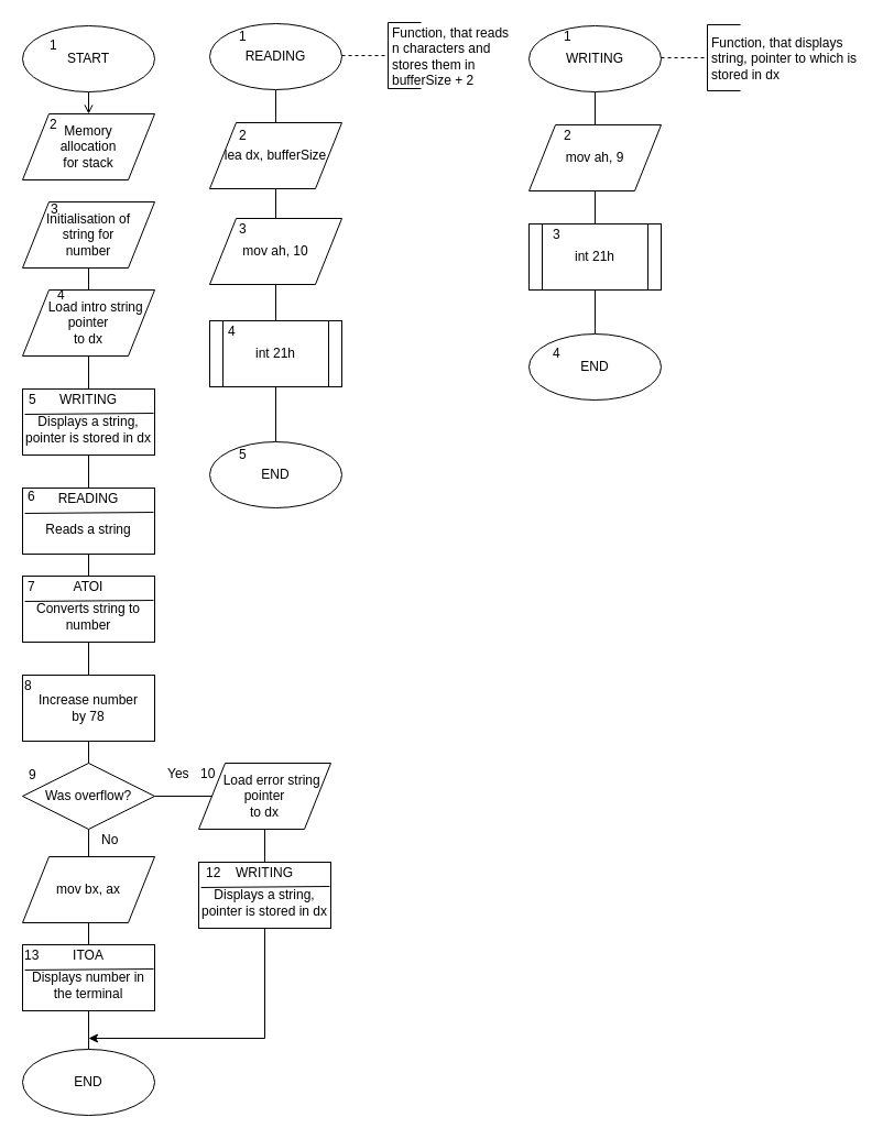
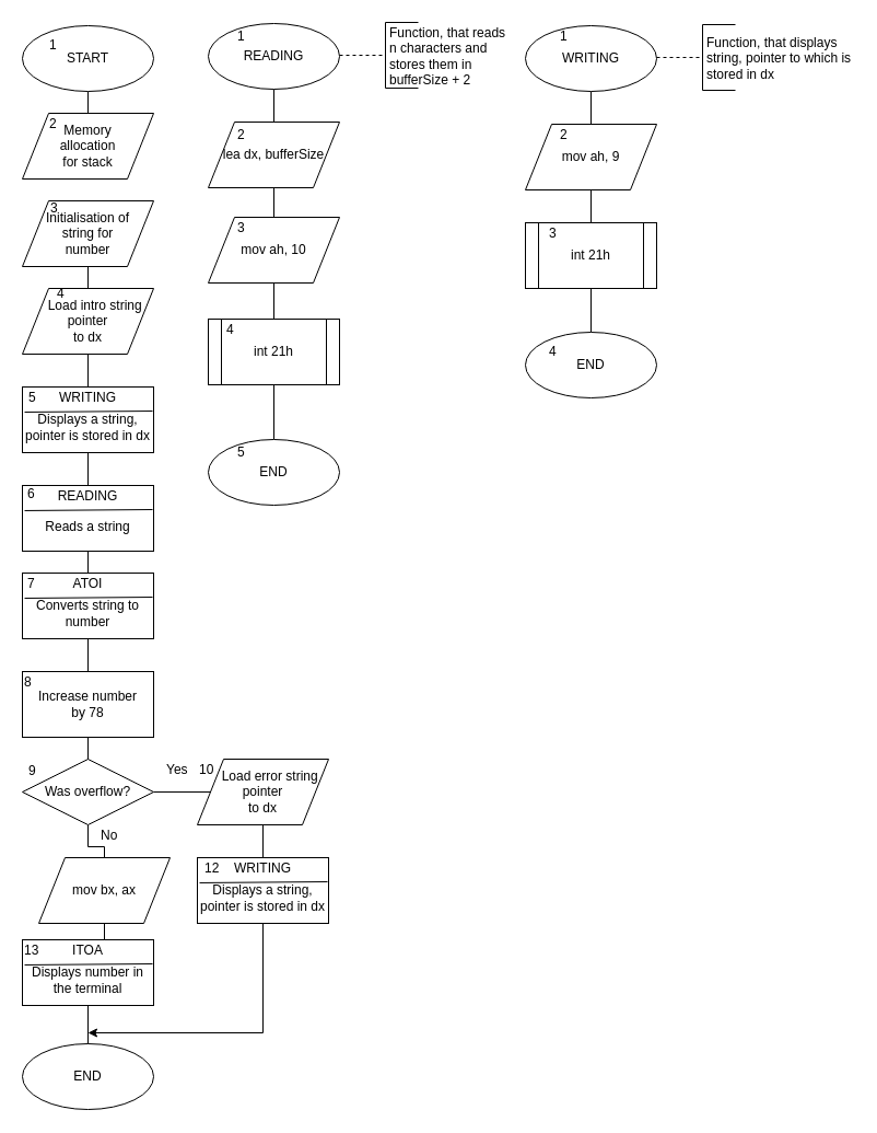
- <mxCell id="2" value="" style="rounded=0;orthogonalLoop=1;jettySize=auto;html=1;strokeColor=#000000;elbow=vertical;startArrow=none;startFill=0;endArrow=open;endFill=0;" parent="1" source="3" target="4" edge="1"><mxGeometry relative="1" as="geometry" /></mxCell>
+ <mxCell id="2" value="" style="rounded=0;orthogonalLoop=1;jettySize=auto;html=1;strokeColor=#000000;elbow=vertical;startArrow=none;startFill=0;endArrow=none;endFill=0;" parent="1" source="3" target="4" edge="1"><mxGeometry relative="1" as="geometry" /></mxCell>
- <mxCell id="12" value="mov bx, ax" style="shape=parallelogram;perimeter=parallelogramPerimeter;whiteSpace=wrap;html=1;" parent="1" vertex="1"><mxGeometry x="20" y="778" width="120" height="60" as="geometry" /></mxCell>
+ <mxCell id="12" value="mov bx, ax" style="shape=parallelogram;perimeter=parallelogramPerimeter;whiteSpace=wrap;html=1;" parent="1" vertex="1"><mxGeometry x="35" y="783" width="120" height="60" as="geometry" /></mxCell>
